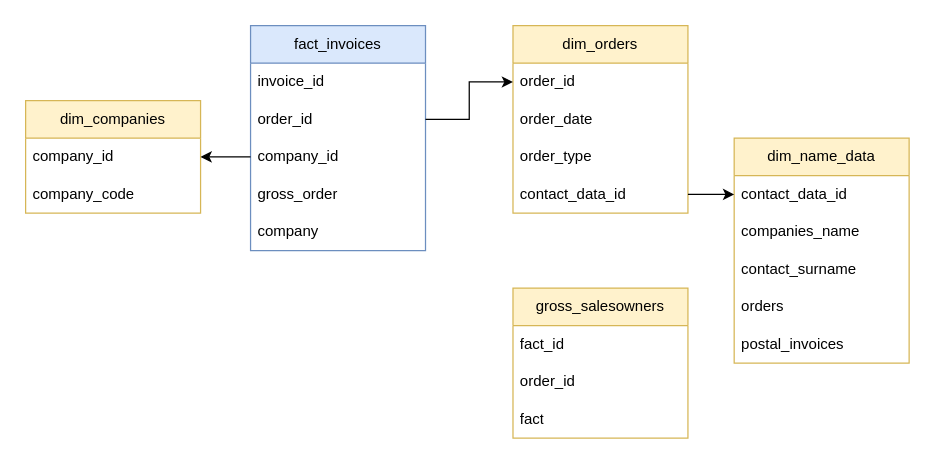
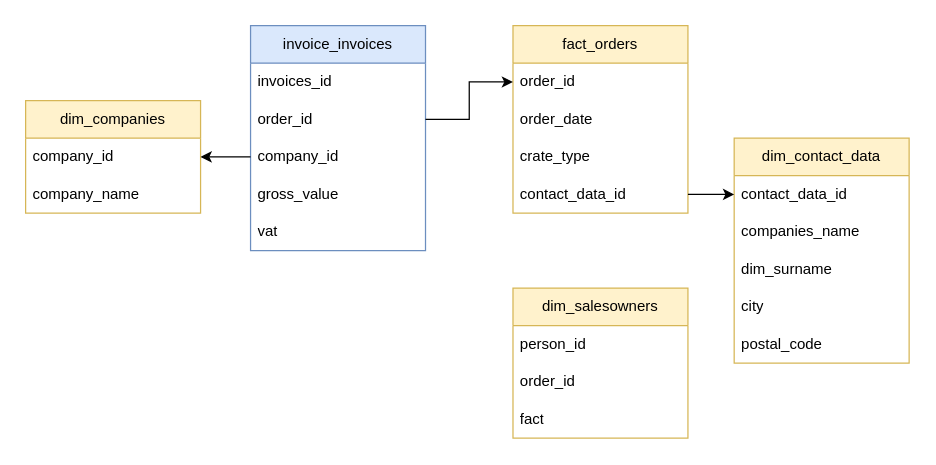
- <mxCell id="2" value="fact_invoices" style="swimlane;fontStyle=0;childLayout=stackLayout;horizontal=1;startSize=30;horizontalStack=0;resizeParent=1;resizeParentMax=0;resizeLast=0;collapsible=1;marginBottom=0;whiteSpace=wrap;html=1;fillColor=#dae8fc;strokeColor=#6c8ebf;" vertex="1" parent="1"><mxGeometry x="200" y="20" width="140" height="180" as="geometry"><mxRectangle x="340" y="250" width="60" height="30" as="alternateBounds" /></mxGeometry></mxCell>
+ <mxCell id="2" value="invoice_invoices" style="swimlane;fontStyle=0;childLayout=stackLayout;horizontal=1;startSize=30;horizontalStack=0;resizeParent=1;resizeParentMax=0;resizeLast=0;collapsible=1;marginBottom=0;whiteSpace=wrap;html=1;fillColor=#dae8fc;strokeColor=#6c8ebf;" vertex="1" parent="1"><mxGeometry x="200" y="20" width="140" height="180" as="geometry"><mxRectangle x="340" y="250" width="60" height="30" as="alternateBounds" /></mxGeometry></mxCell>
- <mxCell id="8" value="dim_orders" style="swimlane;fontStyle=0;childLayout=stackLayout;horizontal=1;startSize=30;horizontalStack=0;resizeParent=1;resizeParentMax=0;resizeLast=0;collapsible=1;marginBottom=0;whiteSpace=wrap;html=1;fillColor=#fff2cc;strokeColor=#d6b656;" vertex="1" parent="1"><mxGeometry x="410" y="20" width="140" height="150" as="geometry" /></mxCell>
+ <mxCell id="8" value="fact_orders" style="swimlane;fontStyle=0;childLayout=stackLayout;horizontal=1;startSize=30;horizontalStack=0;resizeParent=1;resizeParentMax=0;resizeLast=0;collapsible=1;marginBottom=0;whiteSpace=wrap;html=1;fillColor=#fff2cc;strokeColor=#d6b656;" vertex="1" parent="1"><mxGeometry x="410" y="20" width="140" height="150" as="geometry" /></mxCell>
- <mxCell id="3" value="invoice_id" style="text;strokeColor=none;fillColor=none;align=left;verticalAlign=middle;spacingLeft=4;spacingRight=4;overflow=hidden;points=[[0,0.5],[1,0.5]];portConstraint=eastwest;rotatable=0;whiteSpace=wrap;html=1;" vertex="1" parent="2"><mxGeometry y="30" width="140" height="30" as="geometry" /></mxCell>
+ <mxCell id="3" value="invoices_id" style="text;strokeColor=none;fillColor=none;align=left;verticalAlign=middle;spacingLeft=4;spacingRight=4;overflow=hidden;points=[[0,0.5],[1,0.5]];portConstraint=eastwest;rotatable=0;whiteSpace=wrap;html=1;" vertex="1" parent="2"><mxGeometry y="30" width="140" height="30" as="geometry" /></mxCell>
- <mxCell id="11" value="order_type" style="text;strokeColor=none;fillColor=none;align=left;verticalAlign=middle;spacingLeft=4;spacingRight=4;overflow=hidden;points=[[0,0.5],[1,0.5]];portConstraint=eastwest;rotatable=0;whiteSpace=wrap;html=1;" vertex="1" parent="8"><mxGeometry y="90" width="140" height="30" as="geometry" /></mxCell>
+ <mxCell id="11" value="crate_type" style="text;strokeColor=none;fillColor=none;align=left;verticalAlign=middle;spacingLeft=4;spacingRight=4;overflow=hidden;points=[[0,0.5],[1,0.5]];portConstraint=eastwest;rotatable=0;whiteSpace=wrap;html=1;" vertex="1" parent="8"><mxGeometry y="90" width="140" height="30" as="geometry" /></mxCell>
- <mxCell id="16" value="dim_name_data" style="swimlane;fontStyle=0;childLayout=stackLayout;horizontal=1;startSize=30;horizontalStack=0;resizeParent=1;resizeParentMax=0;resizeLast=0;collapsible=1;marginBottom=0;whiteSpace=wrap;html=1;fillColor=#fff2cc;strokeColor=#d6b656;" vertex="1" parent="1"><mxGeometry x="587" y="110" width="140" height="180" as="geometry" /></mxCell>
+ <mxCell id="16" value="dim_contact_data" style="swimlane;fontStyle=0;childLayout=stackLayout;horizontal=1;startSize=30;horizontalStack=0;resizeParent=1;resizeParentMax=0;resizeLast=0;collapsible=1;marginBottom=0;whiteSpace=wrap;html=1;fillColor=#fff2cc;strokeColor=#d6b656;" vertex="1" parent="1"><mxGeometry x="587" y="110" width="140" height="180" as="geometry" /></mxCell>
- <mxCell id="15" value="company_code" style="text;strokeColor=none;fillColor=none;align=left;verticalAlign=middle;spacingLeft=4;spacingRight=4;overflow=hidden;points=[[0,0.5],[1,0.5]];portConstraint=eastwest;rotatable=0;whiteSpace=wrap;html=1;" vertex="1" parent="13"><mxGeometry y="60" width="140" height="30" as="geometry" /></mxCell>
+ <mxCell id="15" value="company_name" style="text;strokeColor=none;fillColor=none;align=left;verticalAlign=middle;spacingLeft=4;spacingRight=4;overflow=hidden;points=[[0,0.5],[1,0.5]];portConstraint=eastwest;rotatable=0;whiteSpace=wrap;html=1;" vertex="1" parent="13"><mxGeometry y="60" width="140" height="30" as="geometry" /></mxCell>
- <mxCell id="6" value="gross_order" style="text;strokeColor=none;fillColor=none;align=left;verticalAlign=middle;spacingLeft=4;spacingRight=4;overflow=hidden;points=[[0,0.5],[1,0.5]];portConstraint=eastwest;rotatable=0;whiteSpace=wrap;html=1;" vertex="1" parent="2"><mxGeometry y="120" width="140" height="30" as="geometry" /></mxCell>
+ <mxCell id="6" value="gross_value" style="text;strokeColor=none;fillColor=none;align=left;verticalAlign=middle;spacingLeft=4;spacingRight=4;overflow=hidden;points=[[0,0.5],[1,0.5]];portConstraint=eastwest;rotatable=0;whiteSpace=wrap;html=1;" vertex="1" parent="2"><mxGeometry y="120" width="140" height="30" as="geometry" /></mxCell>
- <mxCell id="7" value="company" style="text;strokeColor=none;fillColor=none;align=left;verticalAlign=middle;spacingLeft=4;spacingRight=4;overflow=hidden;points=[[0,0.5],[1,0.5]];portConstraint=eastwest;rotatable=0;whiteSpace=wrap;html=1;" vertex="1" parent="2"><mxGeometry y="150" width="140" height="30" as="geometry" /></mxCell>
+ <mxCell id="7" value="vat" style="text;strokeColor=none;fillColor=none;align=left;verticalAlign=middle;spacingLeft=4;spacingRight=4;overflow=hidden;points=[[0,0.5],[1,0.5]];portConstraint=eastwest;rotatable=0;whiteSpace=wrap;html=1;" vertex="1" parent="2"><mxGeometry y="150" width="140" height="30" as="geometry" /></mxCell>
- <mxCell id="19" value="contact_surname" style="text;strokeColor=none;fillColor=none;align=left;verticalAlign=middle;spacingLeft=4;spacingRight=4;overflow=hidden;points=[[0,0.5],[1,0.5]];portConstraint=eastwest;rotatable=0;whiteSpace=wrap;html=1;" vertex="1" parent="16"><mxGeometry y="90" width="140" height="30" as="geometry" /></mxCell>
+ <mxCell id="19" value="dim_surname" style="text;strokeColor=none;fillColor=none;align=left;verticalAlign=middle;spacingLeft=4;spacingRight=4;overflow=hidden;points=[[0,0.5],[1,0.5]];portConstraint=eastwest;rotatable=0;whiteSpace=wrap;html=1;" vertex="1" parent="16"><mxGeometry y="90" width="140" height="30" as="geometry" /></mxCell>
- <mxCell id="22" value="gross_salesowners" style="swimlane;fontStyle=0;childLayout=stackLayout;horizontal=1;startSize=30;horizontalStack=0;resizeParent=1;resizeParentMax=0;resizeLast=0;collapsible=1;marginBottom=0;whiteSpace=wrap;html=1;fillColor=#fff2cc;strokeColor=#d6b656;" vertex="1" parent="1"><mxGeometry x="410" y="230" width="140" height="120" as="geometry" /></mxCell>
+ <mxCell id="22" value="dim_salesowners" style="swimlane;fontStyle=0;childLayout=stackLayout;horizontal=1;startSize=30;horizontalStack=0;resizeParent=1;resizeParentMax=0;resizeLast=0;collapsible=1;marginBottom=0;whiteSpace=wrap;html=1;fillColor=#fff2cc;strokeColor=#d6b656;" vertex="1" parent="1"><mxGeometry x="410" y="230" width="140" height="120" as="geometry" /></mxCell>
- <mxCell id="20" value="orders" style="text;strokeColor=none;fillColor=none;align=left;verticalAlign=middle;spacingLeft=4;spacingRight=4;overflow=hidden;points=[[0,0.5],[1,0.5]];portConstraint=eastwest;rotatable=0;whiteSpace=wrap;html=1;" vertex="1" parent="16"><mxGeometry y="120" width="140" height="30" as="geometry" /></mxCell>
+ <mxCell id="20" value="city" style="text;strokeColor=none;fillColor=none;align=left;verticalAlign=middle;spacingLeft=4;spacingRight=4;overflow=hidden;points=[[0,0.5],[1,0.5]];portConstraint=eastwest;rotatable=0;whiteSpace=wrap;html=1;" vertex="1" parent="16"><mxGeometry y="120" width="140" height="30" as="geometry" /></mxCell>
- <mxCell id="23" value="fact_id" style="text;strokeColor=none;fillColor=none;align=left;verticalAlign=middle;spacingLeft=4;spacingRight=4;overflow=hidden;points=[[0,0.5],[1,0.5]];portConstraint=eastwest;rotatable=0;whiteSpace=wrap;html=1;" vertex="1" parent="22"><mxGeometry y="30" width="140" height="30" as="geometry" /></mxCell>
+ <mxCell id="23" value="person_id" style="text;strokeColor=none;fillColor=none;align=left;verticalAlign=middle;spacingLeft=4;spacingRight=4;overflow=hidden;points=[[0,0.5],[1,0.5]];portConstraint=eastwest;rotatable=0;whiteSpace=wrap;html=1;" vertex="1" parent="22"><mxGeometry y="30" width="140" height="30" as="geometry" /></mxCell>
- <mxCell id="21" value="postal_invoices" style="text;strokeColor=none;fillColor=none;align=left;verticalAlign=middle;spacingLeft=4;spacingRight=4;overflow=hidden;points=[[0,0.5],[1,0.5]];portConstraint=eastwest;rotatable=0;whiteSpace=wrap;html=1;" vertex="1" parent="16"><mxGeometry y="150" width="140" height="30" as="geometry" /></mxCell>
+ <mxCell id="21" value="postal_code" style="text;strokeColor=none;fillColor=none;align=left;verticalAlign=middle;spacingLeft=4;spacingRight=4;overflow=hidden;points=[[0,0.5],[1,0.5]];portConstraint=eastwest;rotatable=0;whiteSpace=wrap;html=1;" vertex="1" parent="16"><mxGeometry y="150" width="140" height="30" as="geometry" /></mxCell>
